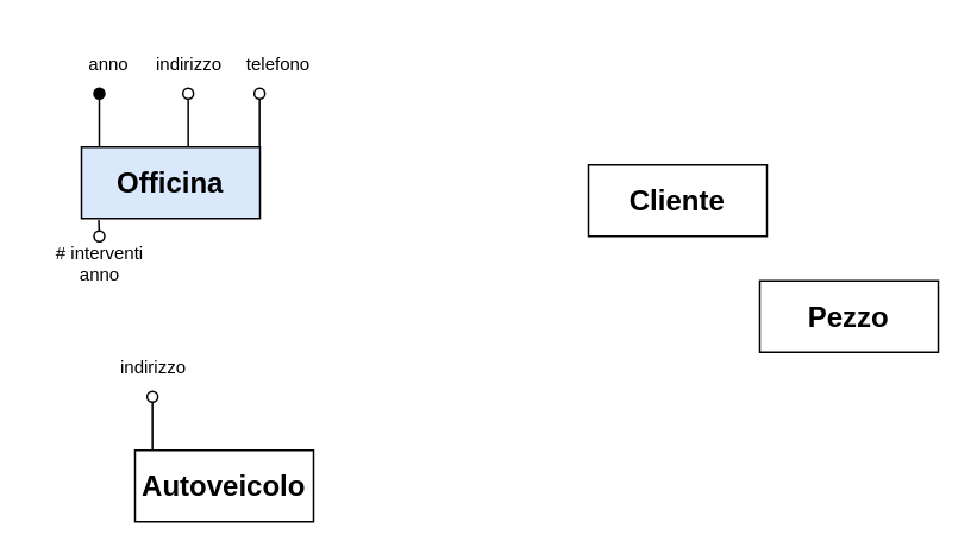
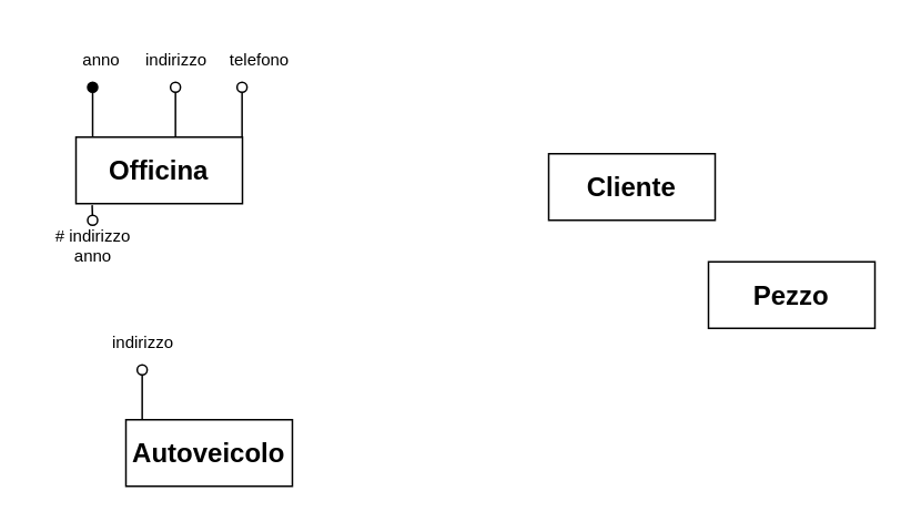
- <mxCell id="2" value="Officina" style="whiteSpace=wrap;html=1;align=center;fontSize=16;fontStyle=1;fillColor=#dae8fc;" vertex="1" parent="1"><mxGeometry x="45" y="82" width="100" height="40" as="geometry" /></mxCell>
+ <mxCell id="2" value="Officina" style="whiteSpace=wrap;html=1;align=center;fontSize=16;fontStyle=1" vertex="1" parent="1"><mxGeometry x="45" y="82" width="100" height="40" as="geometry" /></mxCell>
- <mxCell id="13" value="# interventi&lt;br&gt;anno" style="text;html=1;align=center;verticalAlign=middle;resizable=0;points=[];autosize=1;strokeColor=none;fillColor=none;fontSize=10;" vertex="1" parent="1"><mxGeometry x="20" y="127" width="70" height="40" as="geometry" /></mxCell>
+ <mxCell id="13" value="# indirizzo&lt;br&gt;anno" style="text;html=1;align=center;verticalAlign=middle;resizable=0;points=[];autosize=1;strokeColor=none;fillColor=none;fontSize=10;" vertex="1" parent="1"><mxGeometry x="20" y="127" width="70" height="40" as="geometry" /></mxCell>
